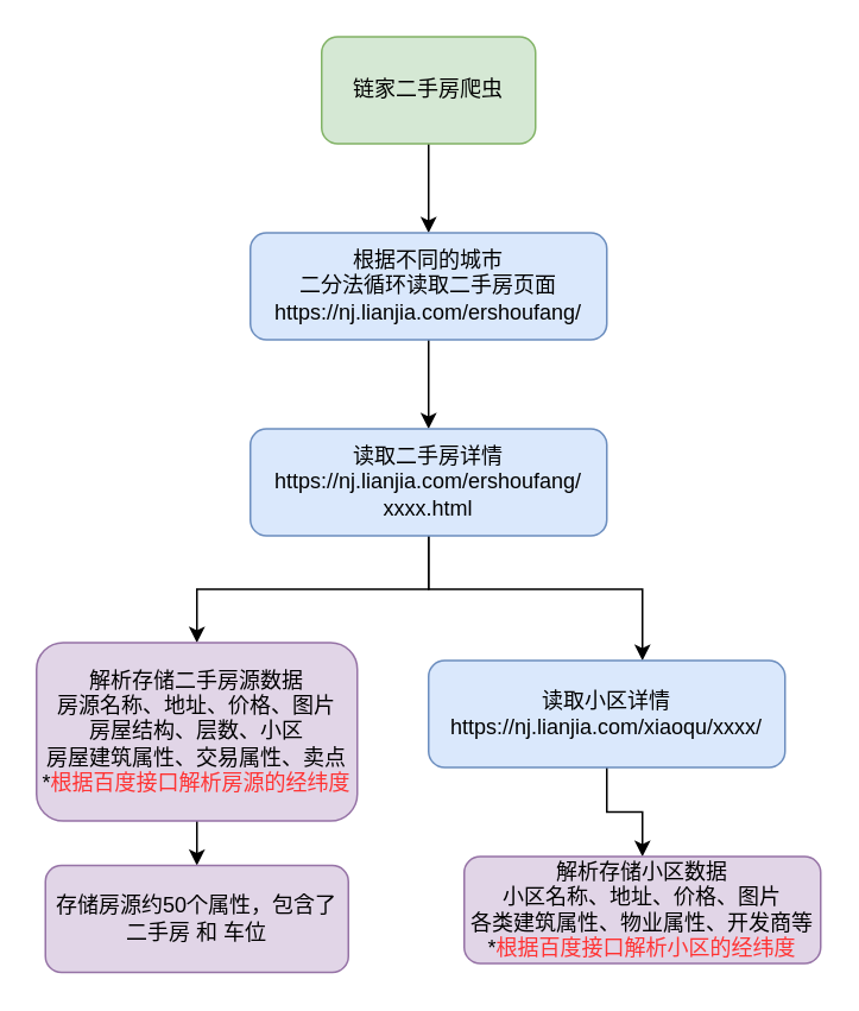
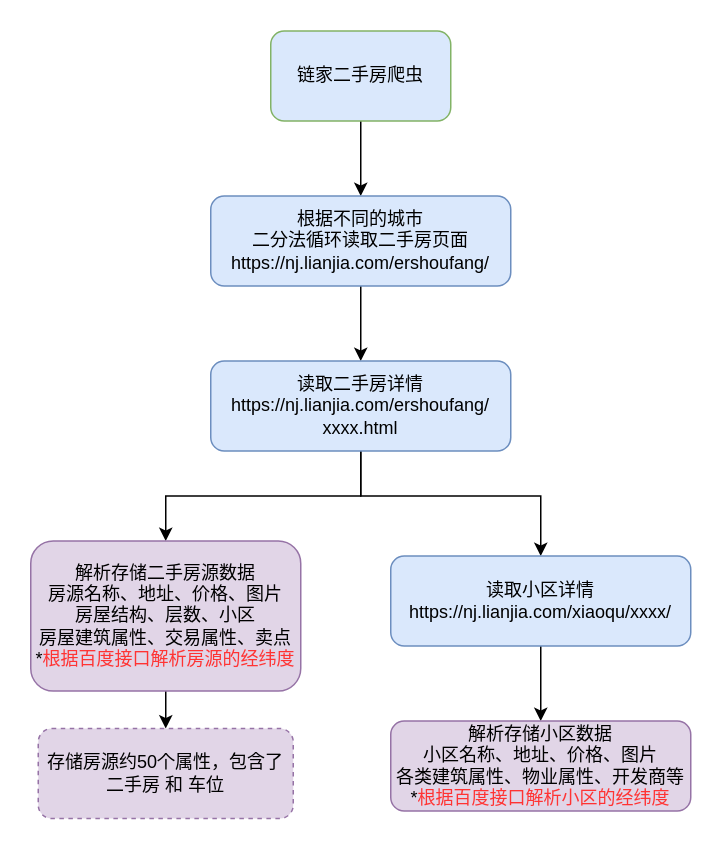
- <mxCell id="3" value="链家二手房爬虫" style="rounded=1;whiteSpace=wrap;html=1;fillColor=#d5e8d4;strokeColor=#82b366;" vertex="1" parent="1"><mxGeometry x="180" y="20" width="120" height="60" as="geometry" /></mxCell>
+ <mxCell id="3" value="链家二手房爬虫" style="rounded=1;whiteSpace=wrap;html=1;fillColor=#dae8fc;strokeColor=#82b366;" vertex="1" parent="1"><mxGeometry x="180" y="20" width="120" height="60" as="geometry" /></mxCell>
- <mxCell id="10" value="读取小区详情&lt;br&gt;https://nj.lianjia.com/xiaoqu/xxxx/" style="rounded=1;whiteSpace=wrap;html=1;fillColor=#dae8fc;strokeColor=#6c8ebf;" vertex="1" parent="1"><mxGeometry x="240" y="370" width="200" height="60" as="geometry" /></mxCell>
+ <mxCell id="10" value="读取小区详情&lt;br&gt;https://nj.lianjia.com/xiaoqu/xxxx/" style="rounded=1;whiteSpace=wrap;html=1;fillColor=#dae8fc;strokeColor=#6c8ebf;" vertex="1" parent="1"><mxGeometry x="260" y="370" width="200" height="60" as="geometry" /></mxCell>
- <mxCell id="14" value="存储房源约50个属性，包含了二手房 和 车位" style="rounded=1;whiteSpace=wrap;html=1;fillColor=#e1d5e7;strokeColor=#9673a6;" vertex="1" parent="1"><mxGeometry x="25" y="485" width="170" height="60" as="geometry" /></mxCell>
+ <mxCell id="14" value="存储房源约50个属性，包含了二手房 和 车位" style="rounded=1;whiteSpace=wrap;html=1;fillColor=#e1d5e7;strokeColor=#9673a6;dashed=1;" vertex="1" parent="1"><mxGeometry x="25" y="485" width="170" height="60" as="geometry" /></mxCell>
